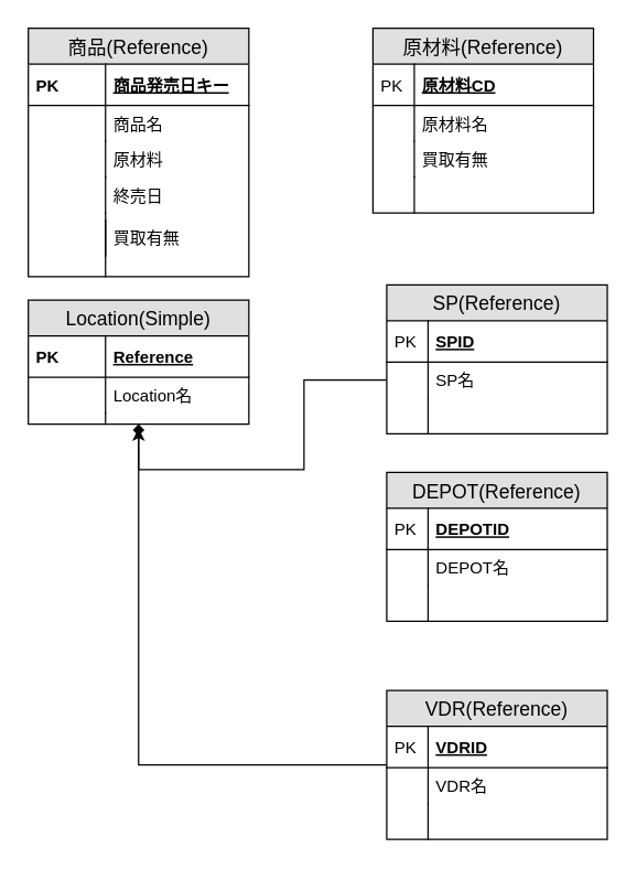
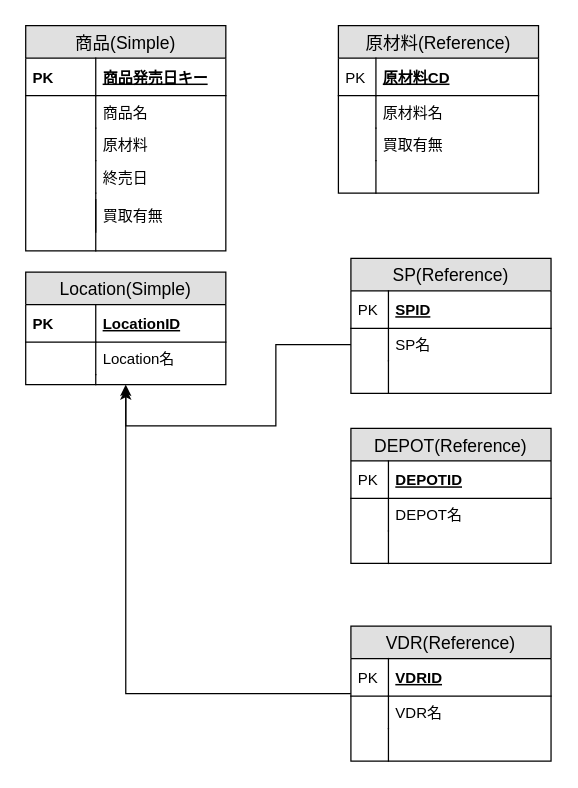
- <mxCell id="11" value="商品(Reference)" style="swimlane;fontStyle=0;childLayout=stackLayout;horizontal=1;startSize=26;fillColor=#e0e0e0;horizontalStack=0;resizeParent=1;resizeParentMax=0;resizeLast=0;collapsible=1;marginBottom=0;swimlaneFillColor=#ffffff;align=center;fontSize=14;" parent="1" vertex="1"><mxGeometry x="20" y="20" width="160" height="180" as="geometry" /></mxCell>
+ <mxCell id="11" value="商品(Simple)" style="swimlane;fontStyle=0;childLayout=stackLayout;horizontal=1;startSize=26;fillColor=#e0e0e0;horizontalStack=0;resizeParent=1;resizeParentMax=0;resizeLast=0;collapsible=1;marginBottom=0;swimlaneFillColor=#ffffff;align=center;fontSize=14;" parent="1" vertex="1"><mxGeometry x="20" y="20" width="160" height="180" as="geometry" /></mxCell>
- <mxCell id="25" value="Reference" style="shape=partialRectangle;top=0;left=0;right=0;bottom=1;align=left;verticalAlign=middle;fillColor=none;spacingLeft=60;spacingRight=4;overflow=hidden;rotatable=0;points=[[0,0.5],[1,0.5]];portConstraint=eastwest;dropTarget=0;fontStyle=5;fontSize=12;" parent="24" vertex="1"><mxGeometry y="26" width="160" height="30" as="geometry" /></mxCell>
+ <mxCell id="25" value="LocationID" style="shape=partialRectangle;top=0;left=0;right=0;bottom=1;align=left;verticalAlign=middle;fillColor=none;spacingLeft=60;spacingRight=4;overflow=hidden;rotatable=0;points=[[0,0.5],[1,0.5]];portConstraint=eastwest;dropTarget=0;fontStyle=5;fontSize=12;" parent="24" vertex="1"><mxGeometry y="26" width="160" height="30" as="geometry" /></mxCell>
- <mxCell id="45" style="edgeStyle=orthogonalEdgeStyle;rounded=0;orthogonalLoop=1;jettySize=auto;html=1;endArrow=diamond;" parent="1" source="46" target="24" edge="1"><mxGeometry relative="1" as="geometry" /></mxCell>
+ <mxCell id="45" style="edgeStyle=orthogonalEdgeStyle;rounded=0;orthogonalLoop=1;jettySize=auto;html=1;" parent="1" source="46" target="24" edge="1"><mxGeometry relative="1" as="geometry" /></mxCell>
